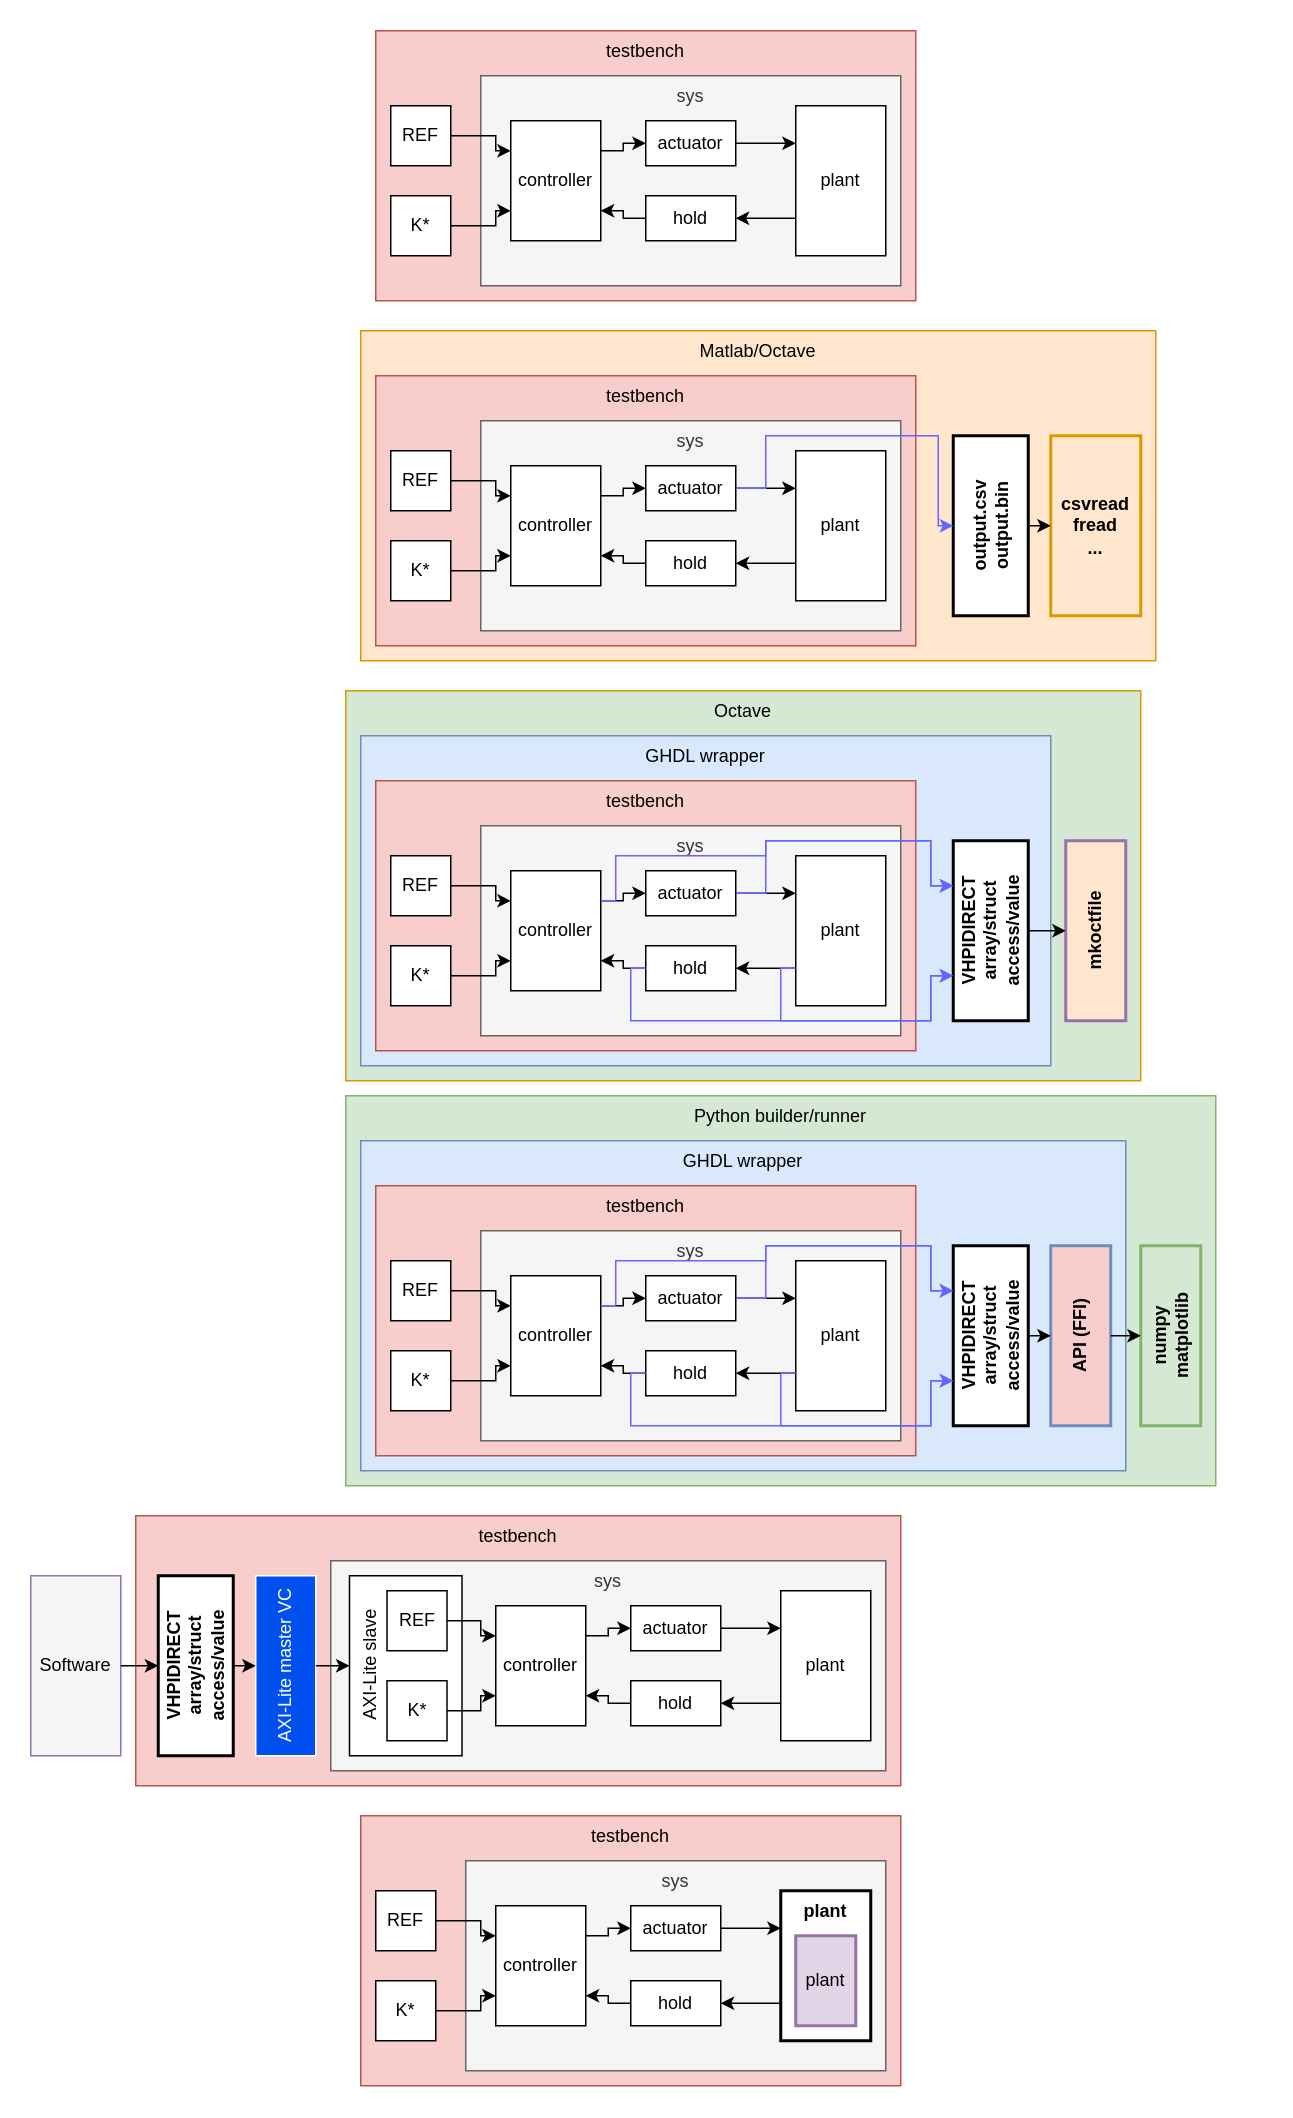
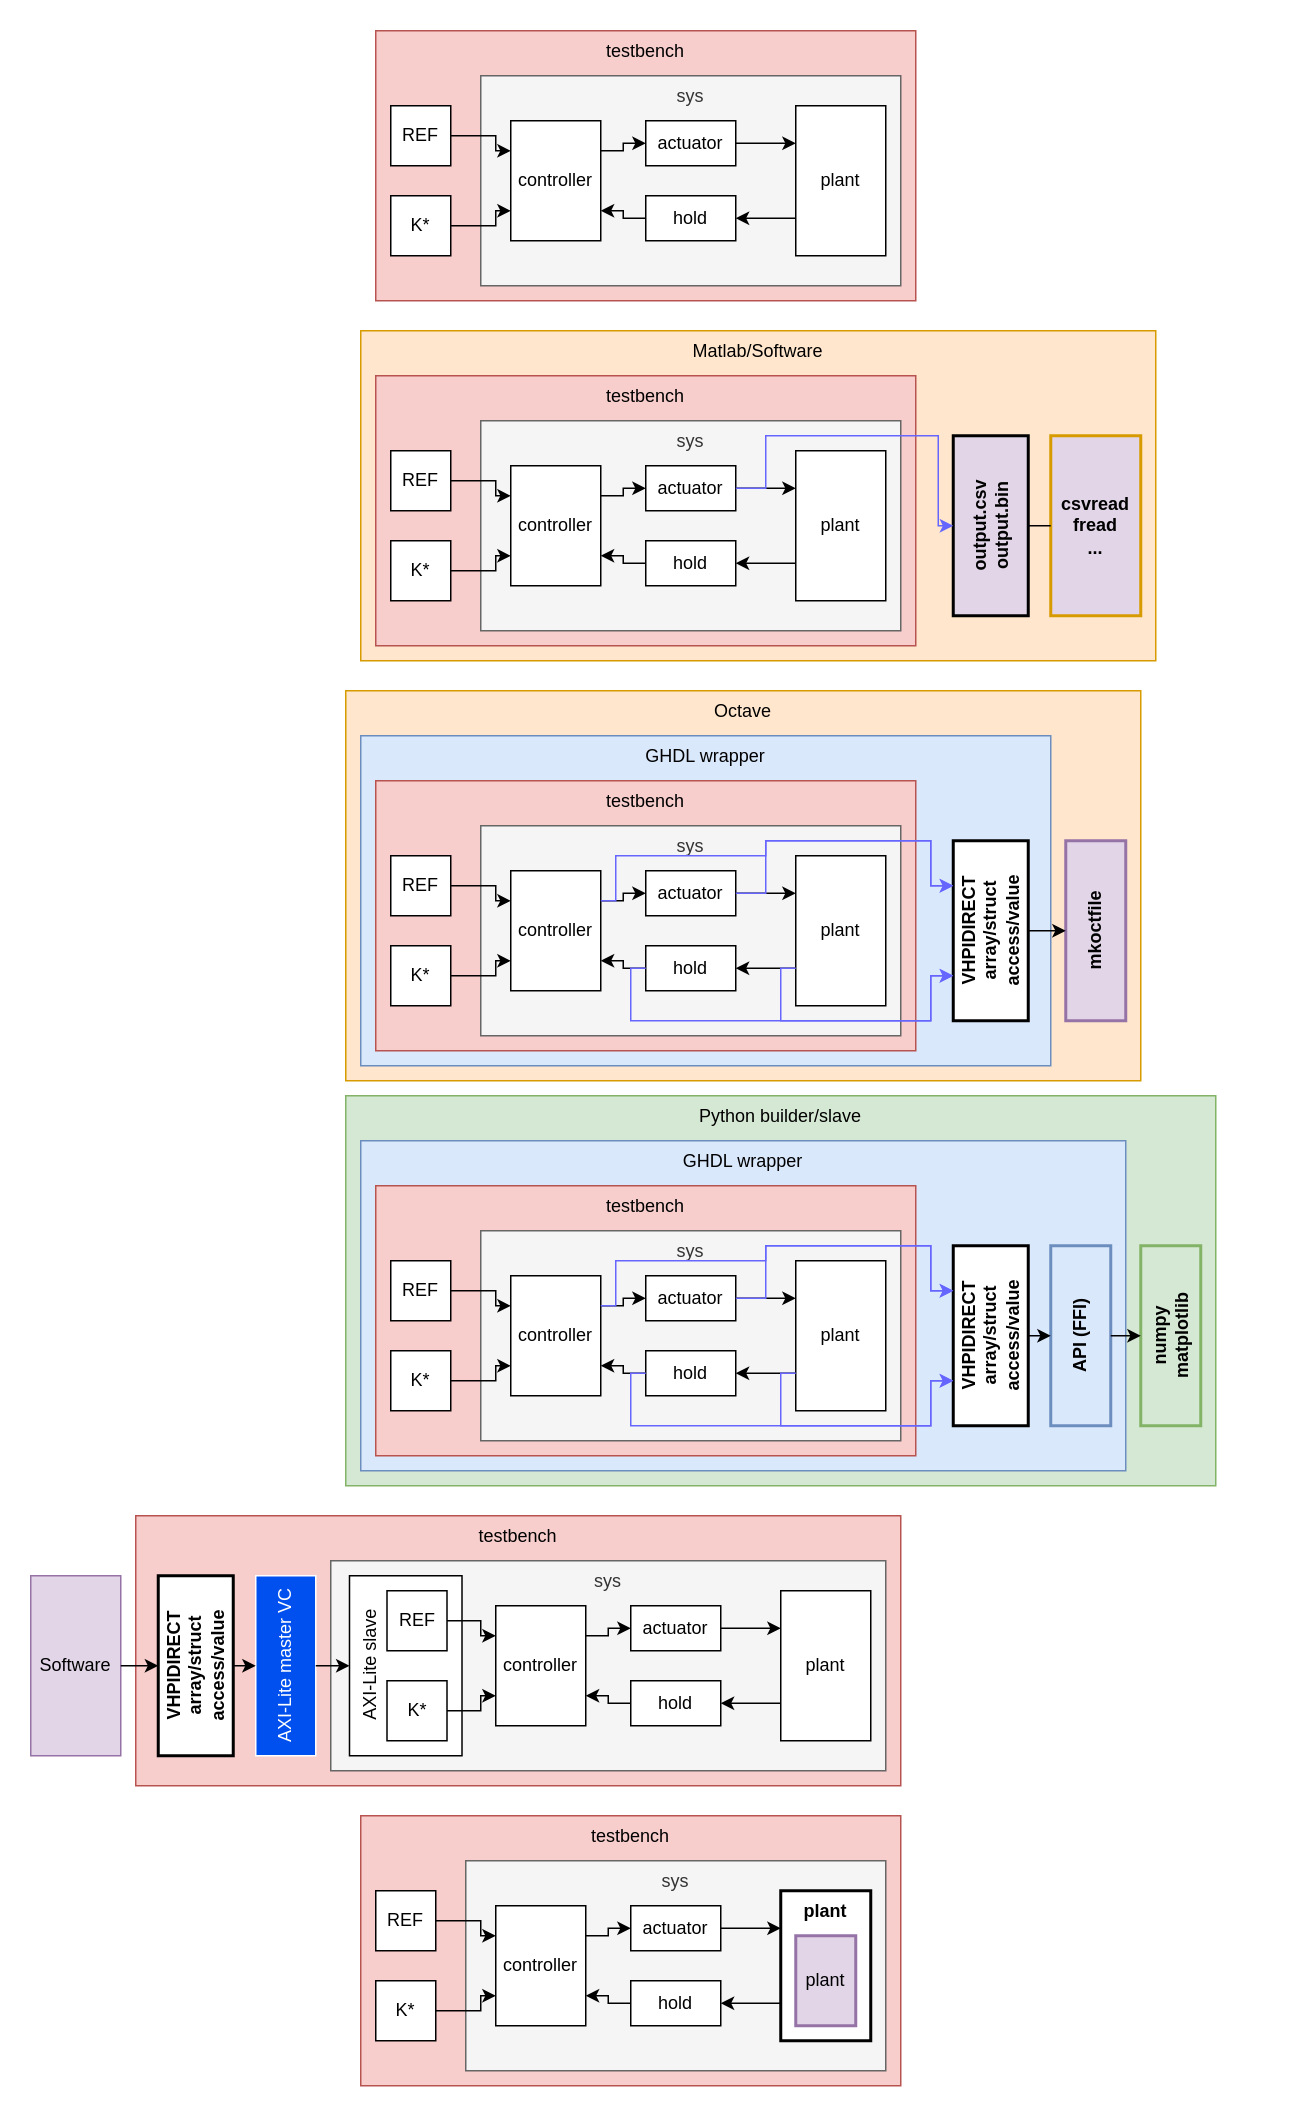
- <mxCell id="6" value="Matlab/Octave" style="rounded=0;whiteSpace=wrap;html=1;verticalAlign=top;fillColor=#ffe6cc;strokeColor=#d79b00;" vertex="1" parent="1"><mxGeometry x="240" y="220" width="530" height="220" as="geometry" /></mxCell>
+ <mxCell id="6" value="Matlab/Software" style="rounded=0;whiteSpace=wrap;html=1;verticalAlign=top;fillColor=#ffe6cc;strokeColor=#d79b00;" vertex="1" parent="1"><mxGeometry x="240" y="220" width="530" height="220" as="geometry" /></mxCell>
- <mxCell id="94" value="output.csv&lt;br&gt;output.bin" style="rounded=0;whiteSpace=wrap;html=1;verticalAlign=middle;rotation=-90;strokeWidth=2;fontStyle=1" vertex="1" parent="1"><mxGeometry x="600" y="325" width="120" height="50" as="geometry" /></mxCell>
+ <mxCell id="94" value="output.csv&lt;br&gt;output.bin" style="rounded=0;whiteSpace=wrap;html=1;verticalAlign=middle;rotation=-90;strokeWidth=2;fontStyle=1;fillColor=#e1d5e7;" vertex="1" parent="1"><mxGeometry x="600" y="325" width="120" height="50" as="geometry" /></mxCell>
- <mxCell id="97" value="" style="endArrow=classic;html=1;fontColor=#000000;exitX=0.5;exitY=1;exitDx=0;exitDy=0;entryX=0;entryY=0.5;entryDx=0;entryDy=0;strokeColor=#000000;rounded=0;" edge="1" parent="1" source="94" target="95"><mxGeometry width="50" height="50" relative="1" as="geometry"><mxPoint x="500" y="535" as="sourcePoint" /><mxPoint x="540" y="535" as="targetPoint" /></mxGeometry></mxCell>
+ <mxCell id="97" value="" style="endArrow=none;html=1;fontColor=#000000;exitX=0.5;exitY=1;exitDx=0;exitDy=0;entryX=0;entryY=0.5;entryDx=0;entryDy=0;strokeColor=#000000;rounded=0;" edge="1" parent="1" source="94" target="95"><mxGeometry width="50" height="50" relative="1" as="geometry"><mxPoint x="500" y="535" as="sourcePoint" /><mxPoint x="540" y="535" as="targetPoint" /></mxGeometry></mxCell>
- <mxCell id="95" value="csvread&lt;br&gt;fread&lt;br&gt;..." style="rounded=0;whiteSpace=wrap;html=1;verticalAlign=middle;fillColor=#ffe6cc;strokeColor=#d79b00;strokeWidth=2;fontStyle=1" vertex="1" parent="1"><mxGeometry x="700" y="290" width="60" height="120" as="geometry" /></mxCell>
+ <mxCell id="95" value="csvread&lt;br&gt;fread&lt;br&gt;..." style="rounded=0;whiteSpace=wrap;html=1;verticalAlign=middle;fillColor=#e1d5e7;strokeColor=#d79b00;strokeWidth=2;fontStyle=1;" vertex="1" parent="1"><mxGeometry x="700" y="290" width="60" height="120" as="geometry" /></mxCell>
- <mxCell id="4" value="Octave" style="rounded=0;whiteSpace=wrap;html=1;verticalAlign=top;fillColor=#d5e8d4;strokeColor=#d79b00;" vertex="1" parent="1"><mxGeometry x="230" y="460" width="530" height="260" as="geometry" /></mxCell>
+ <mxCell id="4" value="Octave" style="rounded=0;whiteSpace=wrap;html=1;verticalAlign=top;fillColor=#ffe6cc;strokeColor=#d79b00;" vertex="1" parent="1"><mxGeometry x="230" y="460" width="530" height="260" as="geometry" /></mxCell>
- <mxCell id="113" value="mkoctfile" style="rounded=0;whiteSpace=wrap;html=1;verticalAlign=middle;fillColor=#ffe6cc;rotation=-90;fontStyle=1;strokeWidth=2;strokeColor=#9673a6;" vertex="1" parent="1"><mxGeometry x="670" y="600" width="120" height="40" as="geometry" /></mxCell>
+ <mxCell id="113" value="mkoctfile" style="rounded=0;whiteSpace=wrap;html=1;verticalAlign=middle;fillColor=#e1d5e7;rotation=-90;fontStyle=1;strokeWidth=2;strokeColor=#9673a6;" vertex="1" parent="1"><mxGeometry x="670" y="600" width="120" height="40" as="geometry" /></mxCell>
- <mxCell id="2" value="Python builder/runner" style="rounded=0;whiteSpace=wrap;html=1;verticalAlign=top;fillColor=#d5e8d4;strokeColor=#82b366;" vertex="1" parent="1"><mxGeometry x="230" y="730" width="580" height="260" as="geometry" /></mxCell>
+ <mxCell id="2" value="Python builder/slave" style="rounded=0;whiteSpace=wrap;html=1;verticalAlign=top;fillColor=#d5e8d4;strokeColor=#82b366;" vertex="1" parent="1"><mxGeometry x="230" y="730" width="580" height="260" as="geometry" /></mxCell>
- <mxCell id="73" value="API (FFI)" style="rounded=0;whiteSpace=wrap;html=1;verticalAlign=middle;fillColor=#f8cecc;strokeColor=#6c8ebf;rotation=-90;fontStyle=1;strokeWidth=2;" vertex="1" parent="1"><mxGeometry x="660" y="870" width="120" height="40" as="geometry" /></mxCell>
+ <mxCell id="73" value="API (FFI)" style="rounded=0;whiteSpace=wrap;html=1;verticalAlign=middle;fillColor=#dae8fc;strokeColor=#6c8ebf;rotation=-90;fontStyle=1;strokeWidth=2;" vertex="1" parent="1"><mxGeometry x="660" y="870" width="120" height="40" as="geometry" /></mxCell>
- <mxCell id="53" value="Software" style="rounded=0;whiteSpace=wrap;html=1;verticalAlign=middle;strokeWidth=1;fontStyle=0;fillColor=#f5f5f5;strokeColor=#9673a6;" vertex="1" parent="1"><mxGeometry x="20" y="1050" width="60" height="120" as="geometry" /></mxCell>
+ <mxCell id="53" value="Software" style="rounded=0;whiteSpace=wrap;html=1;verticalAlign=middle;strokeWidth=1;fontStyle=0;fillColor=#e1d5e7;strokeColor=#9673a6;" vertex="1" parent="1"><mxGeometry x="20" y="1050" width="60" height="120" as="geometry" /></mxCell>
